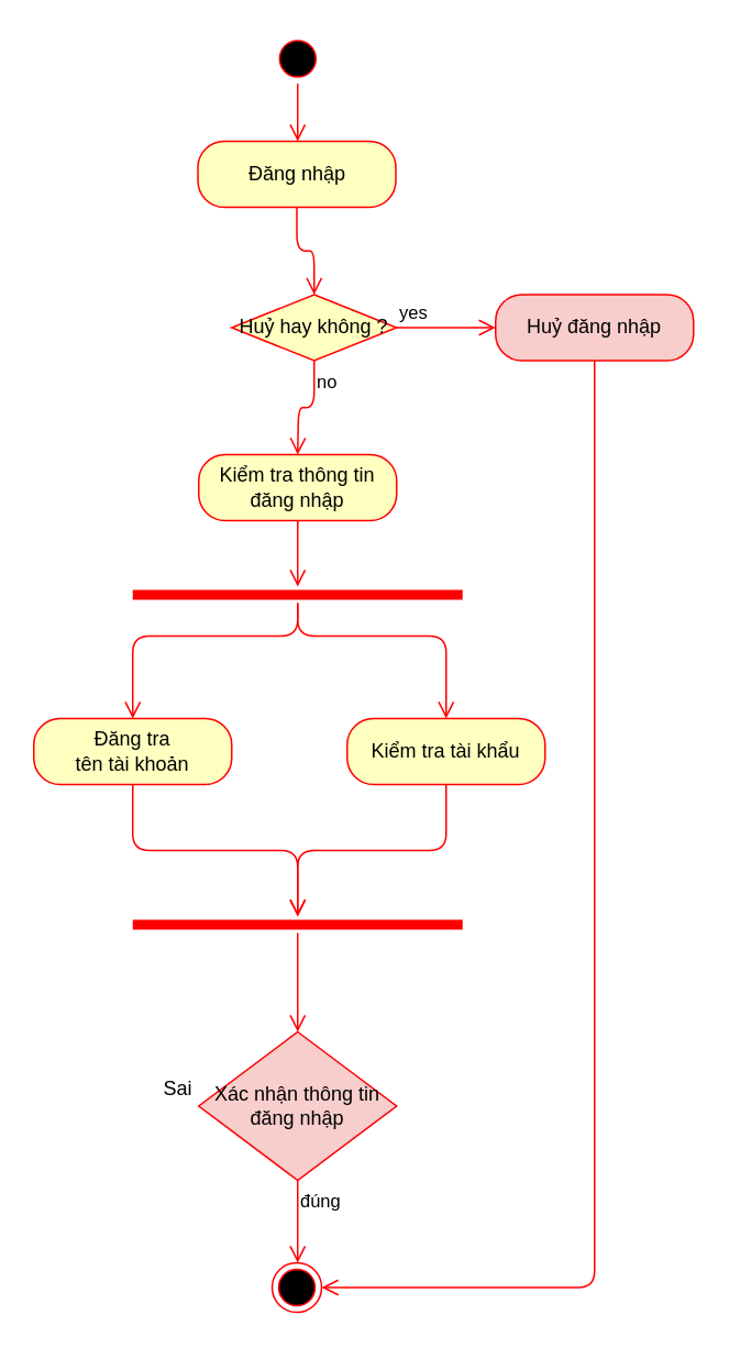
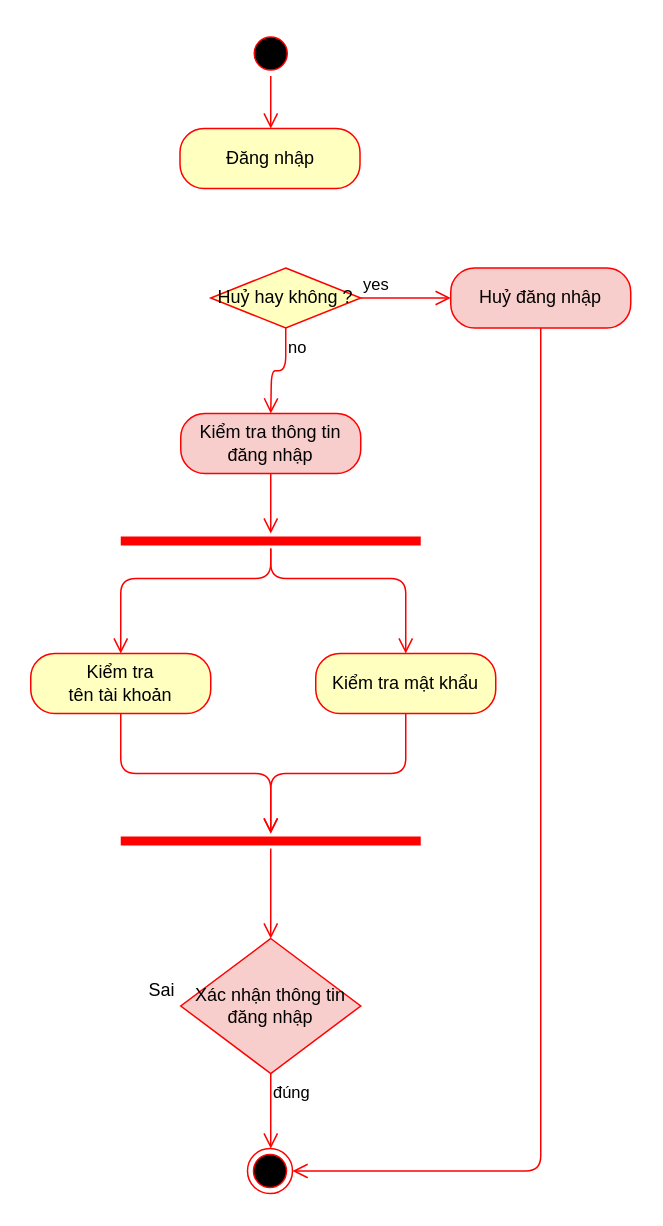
- <mxCell id="8" value="" style="edgeStyle=orthogonalEdgeStyle;html=1;verticalAlign=bottom;endArrow=open;endSize=8;strokeColor=#ff0000;entryX=0.5;entryY=0;entryDx=0;entryDy=0;" parent="1" source="7" target="4" edge="1"><mxGeometry relative="1" as="geometry"><mxPoint x="180" y="157" as="targetPoint" /></mxGeometry></mxCell>
- <mxCell id="22" value="Kiểm tra thông tin đăng nhập" style="rounded=1;whiteSpace=wrap;html=1;arcSize=40;fontColor=#000000;fillColor=#ffffc0;strokeColor=#ff0000;" parent="1" vertex="1"><mxGeometry x="120" y="275" width="120" height="40" as="geometry" /></mxCell>
+ <mxCell id="22" value="Kiểm tra thông tin đăng nhập" style="rounded=1;whiteSpace=wrap;html=1;arcSize=40;fontColor=#000000;fillColor=#f8cecc;strokeColor=#ff0000;" parent="1" vertex="1"><mxGeometry x="120" y="275" width="120" height="40" as="geometry" /></mxCell>
- <mxCell id="13" value="Đăng tra &lt;br&gt;tên tài khoản" style="rounded=1;whiteSpace=wrap;html=1;arcSize=40;fontColor=#000000;fillColor=#ffffc0;strokeColor=#ff0000;" parent="1" vertex="1"><mxGeometry x="20" y="435" width="120" height="40" as="geometry" /></mxCell>
+ <mxCell id="13" value="Kiểm tra &lt;br&gt;tên tài khoản" style="rounded=1;whiteSpace=wrap;html=1;arcSize=40;fontColor=#000000;fillColor=#ffffc0;strokeColor=#ff0000;" parent="1" vertex="1"><mxGeometry x="20" y="435" width="120" height="40" as="geometry" /></mxCell>
- <mxCell id="15" value="Kiểm tra tài khẩu" style="rounded=1;whiteSpace=wrap;html=1;arcSize=40;fontColor=#000000;fillColor=#ffffc0;strokeColor=#ff0000;" parent="1" vertex="1"><mxGeometry x="210" y="435" width="120" height="40" as="geometry" /></mxCell>
+ <mxCell id="15" value="Kiểm tra mật khẩu" style="rounded=1;whiteSpace=wrap;html=1;arcSize=40;fontColor=#000000;fillColor=#ffffc0;strokeColor=#ff0000;" parent="1" vertex="1"><mxGeometry x="210" y="435" width="120" height="40" as="geometry" /></mxCell>
